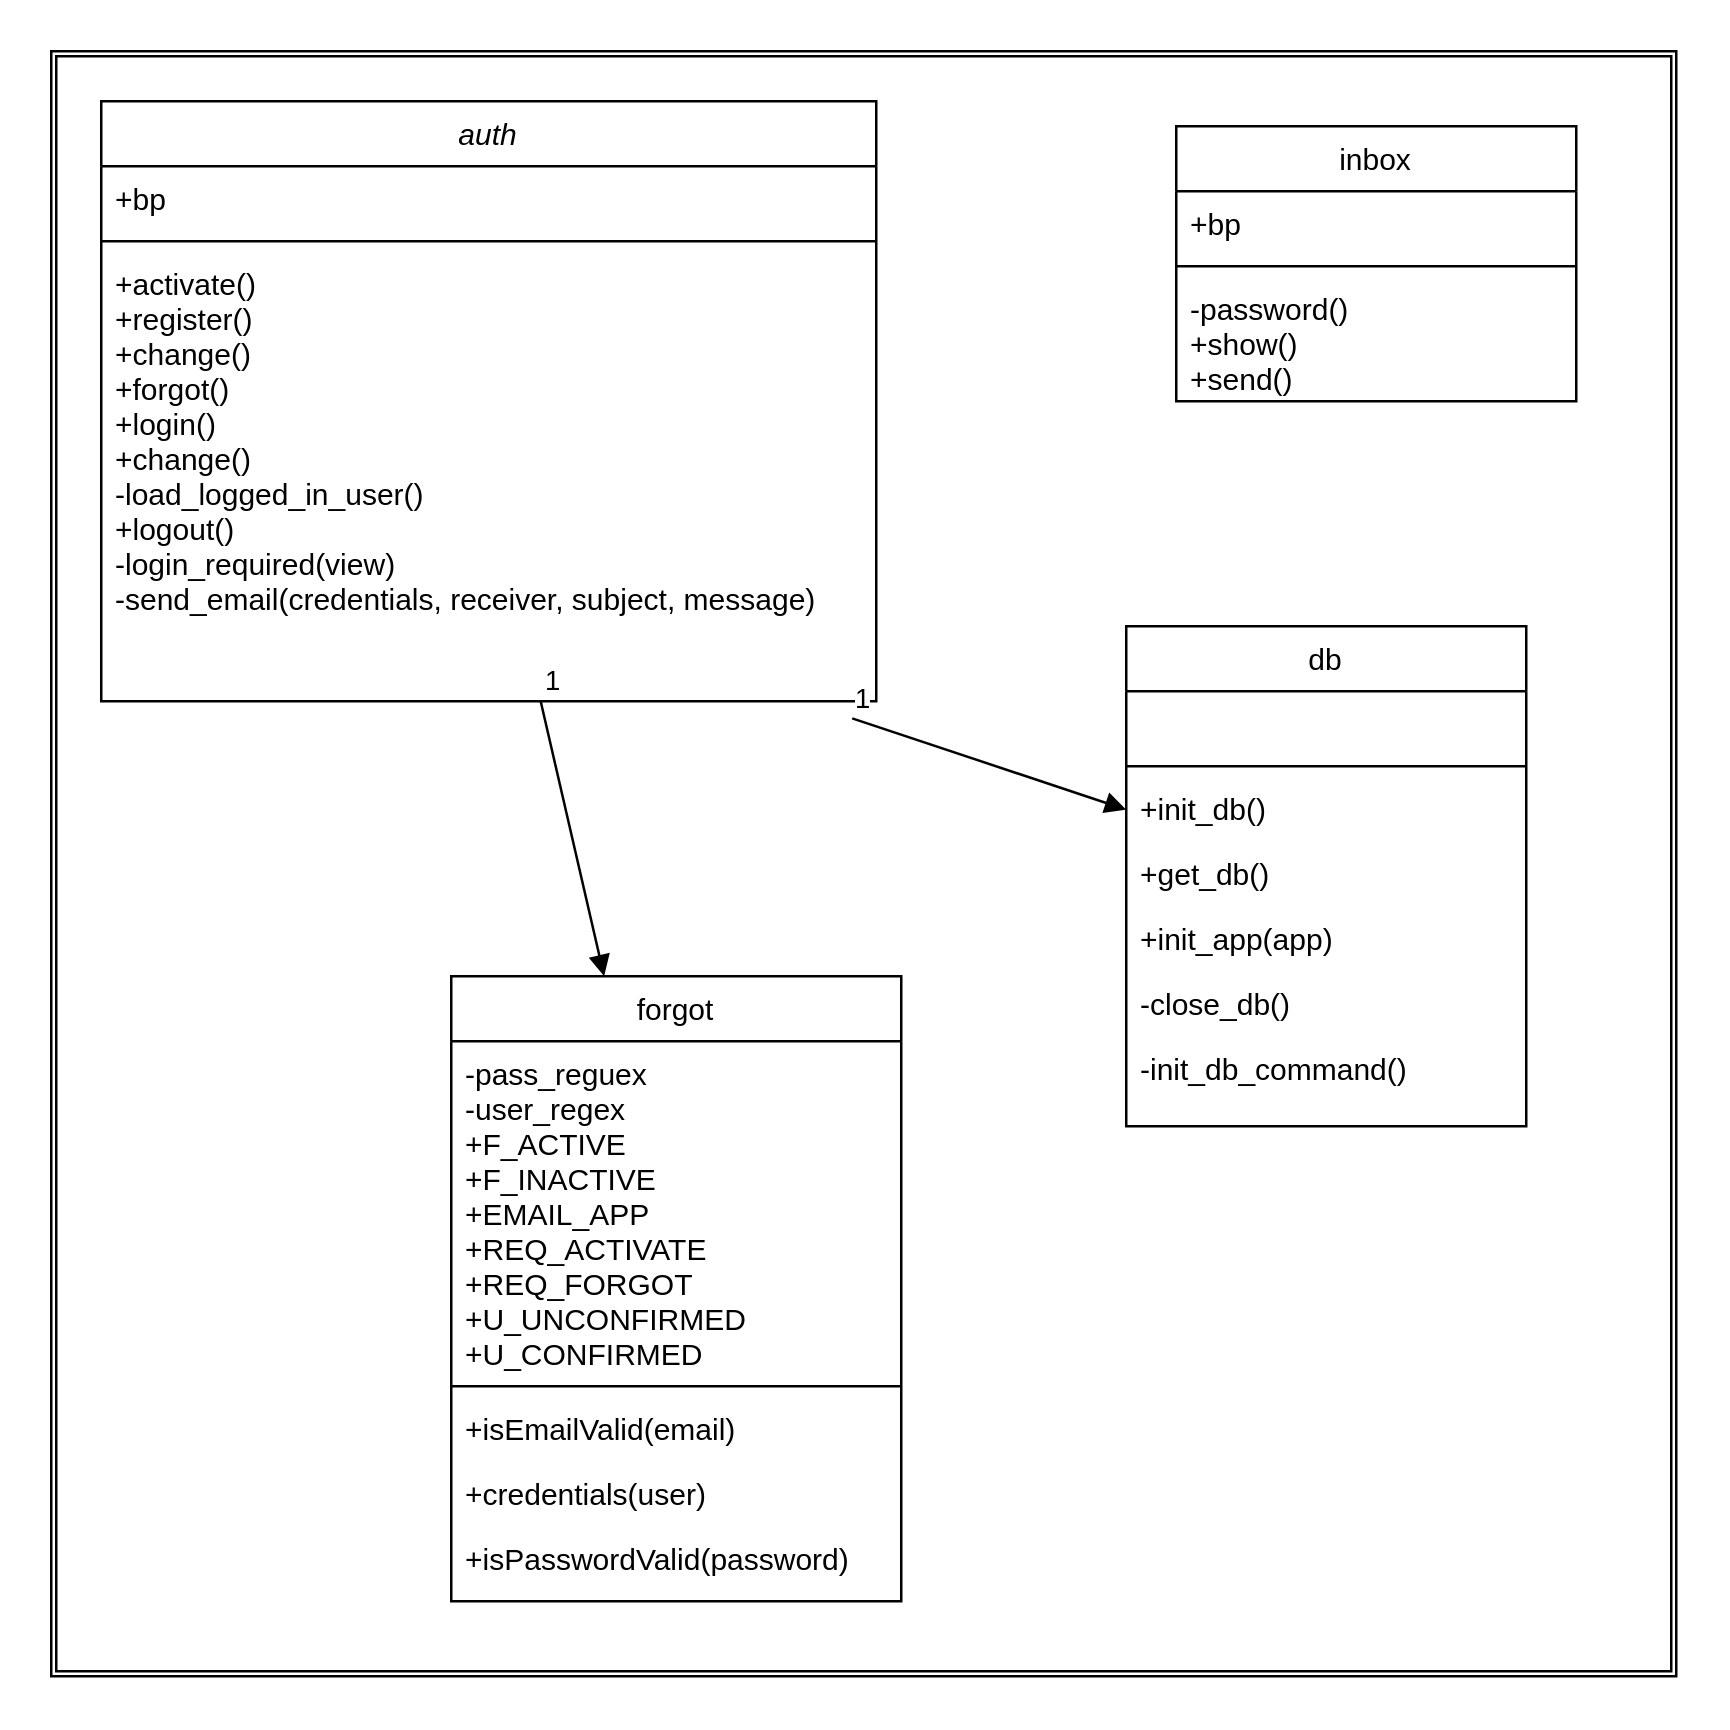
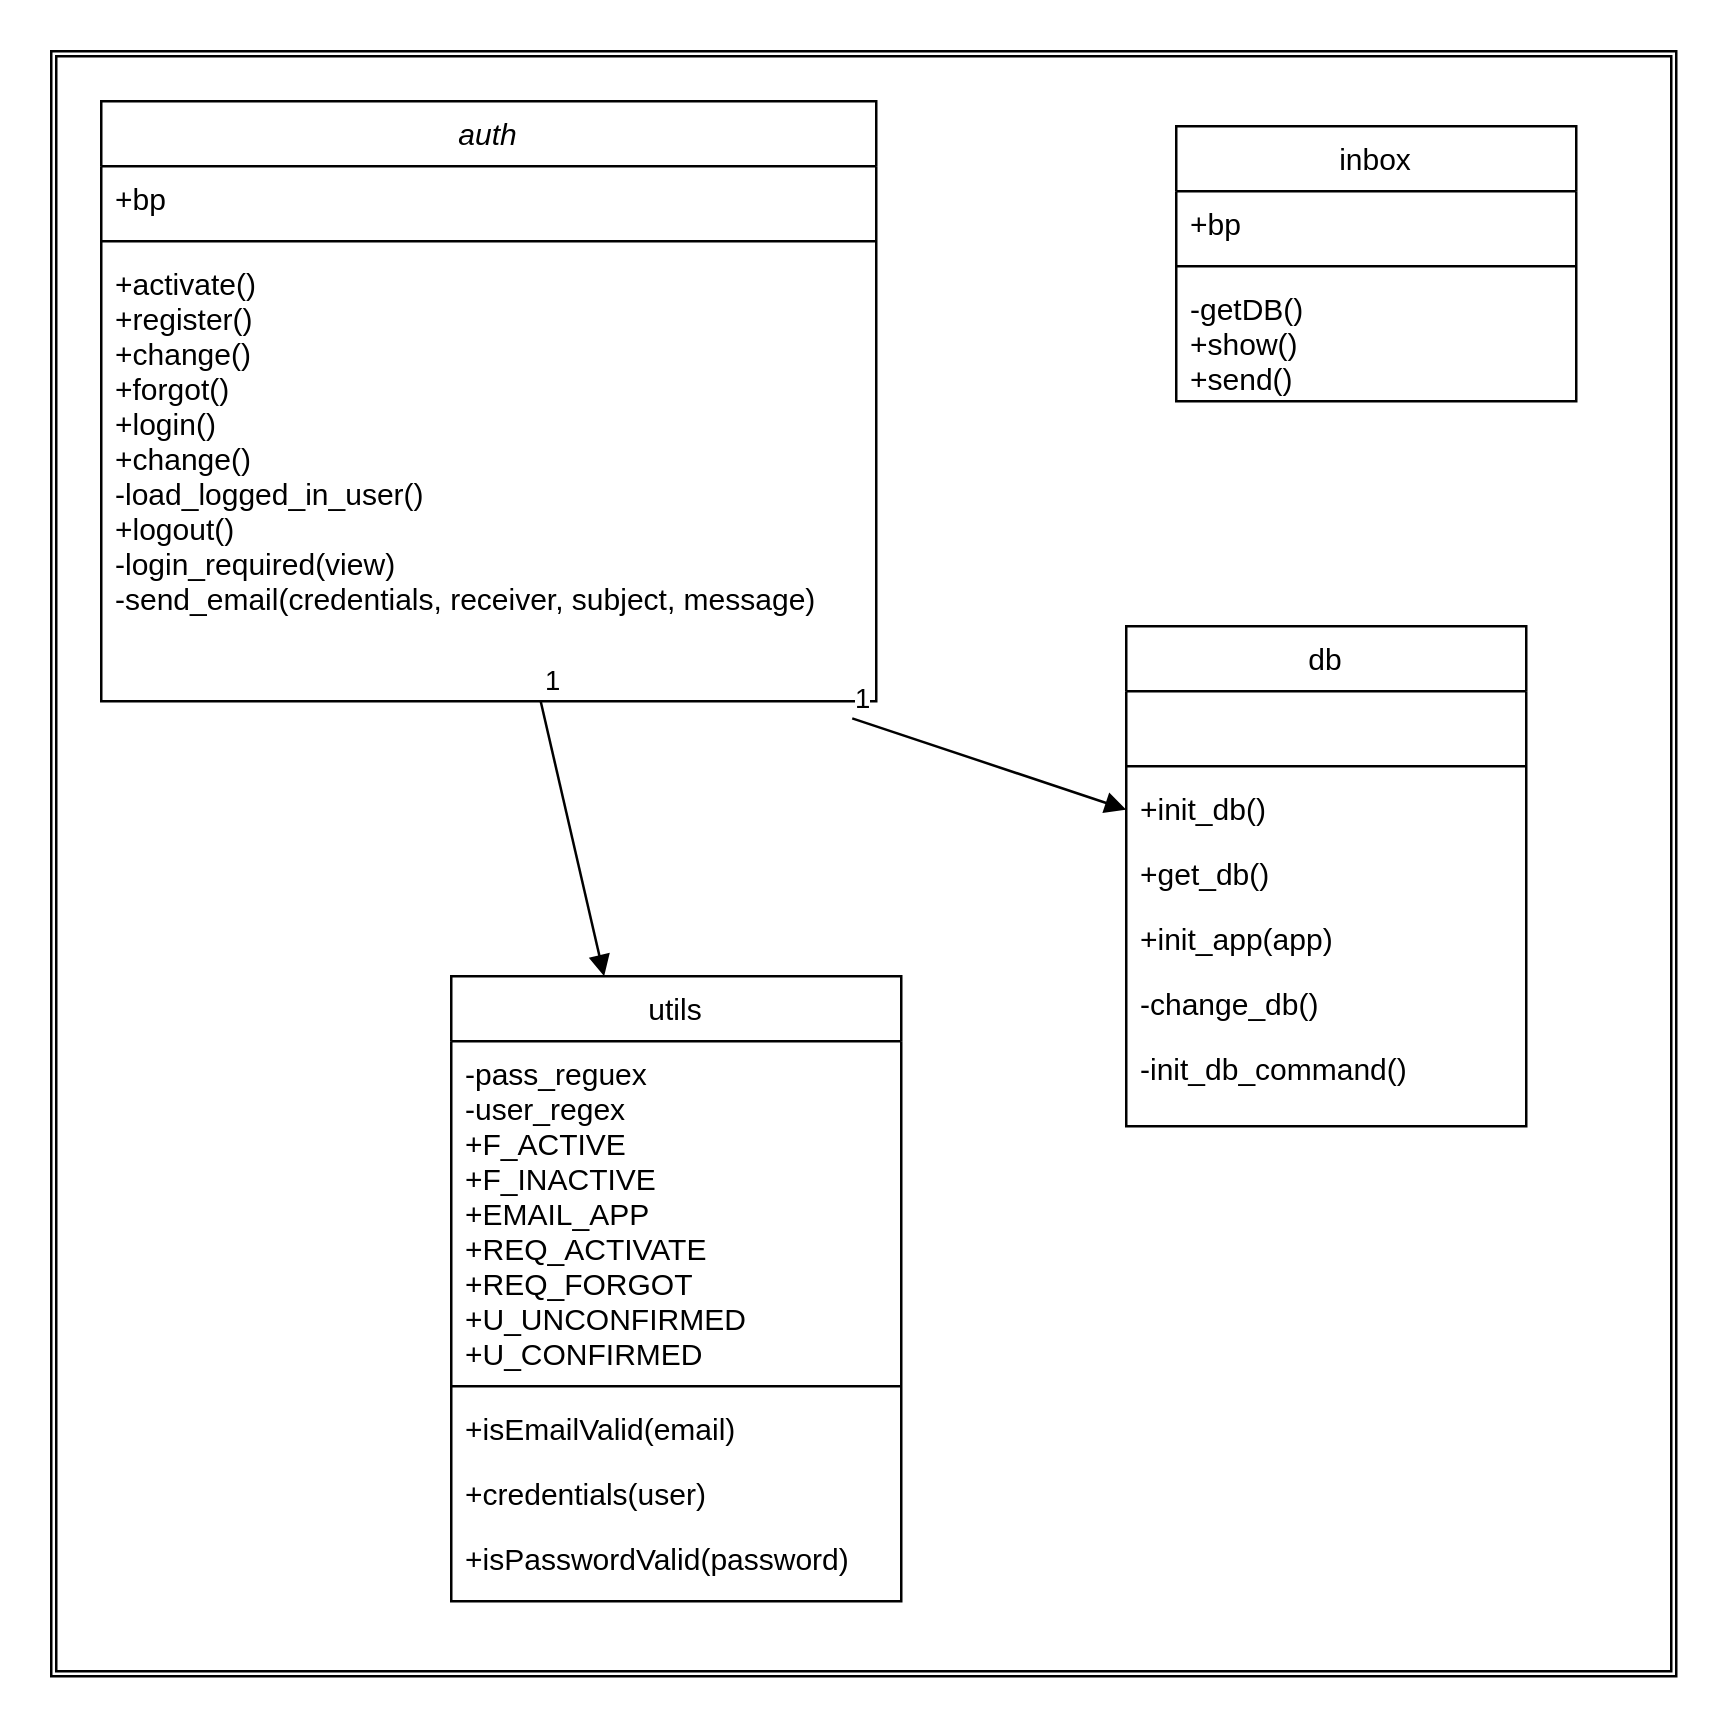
- <mxCell id="16" value="-password()&#10;+show()&#10;+send()" style="text;align=left;verticalAlign=top;spacingLeft=4;spacingRight=4;overflow=hidden;rotatable=0;points=[[0,0.5],[1,0.5]];portConstraint=eastwest;" parent="13" vertex="1"><mxGeometry y="60" width="160" height="50" as="geometry" /></mxCell>
+ <mxCell id="16" value="-getDB()&#10;+show()&#10;+send()" style="text;align=left;verticalAlign=top;spacingLeft=4;spacingRight=4;overflow=hidden;rotatable=0;points=[[0,0.5],[1,0.5]];portConstraint=eastwest;" parent="13" vertex="1"><mxGeometry y="60" width="160" height="50" as="geometry" /></mxCell>
- <mxCell id="23" value="-close_db()" style="text;align=left;verticalAlign=top;spacingLeft=4;spacingRight=4;overflow=hidden;rotatable=0;points=[[0,0.5],[1,0.5]];portConstraint=eastwest;" vertex="1" parent="17"><mxGeometry y="138" width="160" height="26" as="geometry" /></mxCell>
+ <mxCell id="23" value="-change_db()" style="text;align=left;verticalAlign=top;spacingLeft=4;spacingRight=4;overflow=hidden;rotatable=0;points=[[0,0.5],[1,0.5]];portConstraint=eastwest;" vertex="1" parent="17"><mxGeometry y="138" width="160" height="26" as="geometry" /></mxCell>
- <mxCell id="7" value="forgot" style="swimlane;fontStyle=0;align=center;verticalAlign=top;childLayout=stackLayout;horizontal=1;startSize=26;horizontalStack=0;resizeParent=1;resizeLast=0;collapsible=1;marginBottom=0;rounded=0;shadow=0;strokeWidth=1;" parent="1" vertex="1"><mxGeometry x="180" y="390" width="180" height="250" as="geometry"><mxRectangle x="130" y="380" width="160" height="26" as="alternateBounds" /></mxGeometry></mxCell>
+ <mxCell id="7" value="utils" style="swimlane;fontStyle=0;align=center;verticalAlign=top;childLayout=stackLayout;horizontal=1;startSize=26;horizontalStack=0;resizeParent=1;resizeLast=0;collapsible=1;marginBottom=0;rounded=0;shadow=0;strokeWidth=1;" parent="1" vertex="1"><mxGeometry x="180" y="390" width="180" height="250" as="geometry"><mxRectangle x="130" y="380" width="160" height="26" as="alternateBounds" /></mxGeometry></mxCell>
